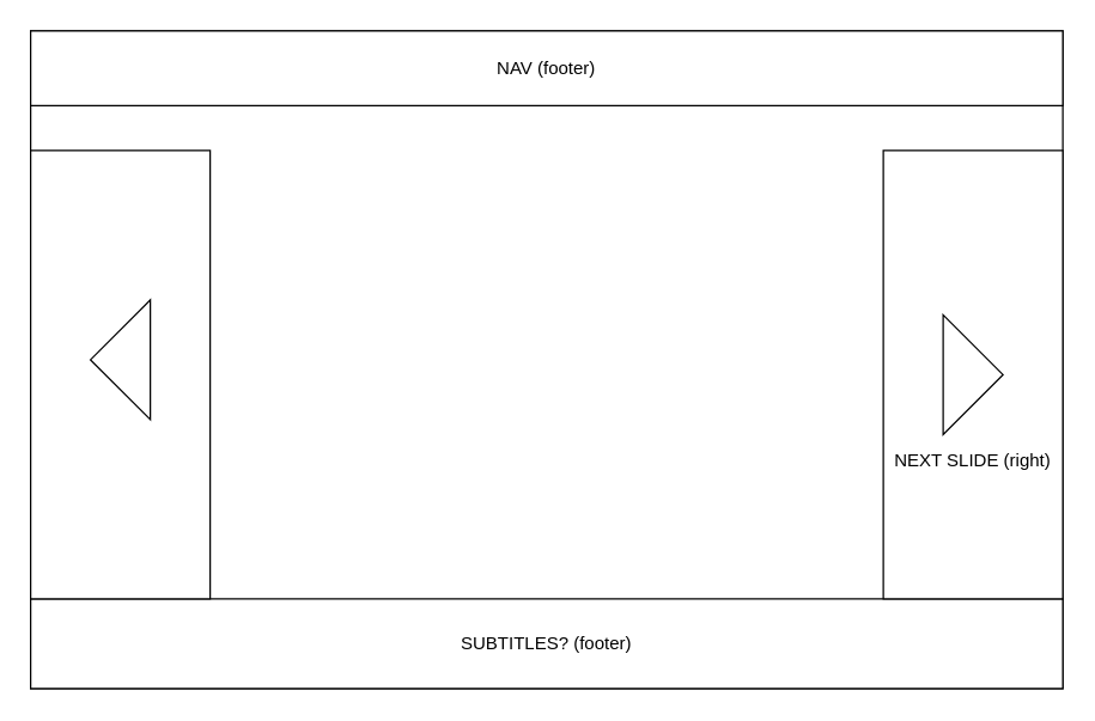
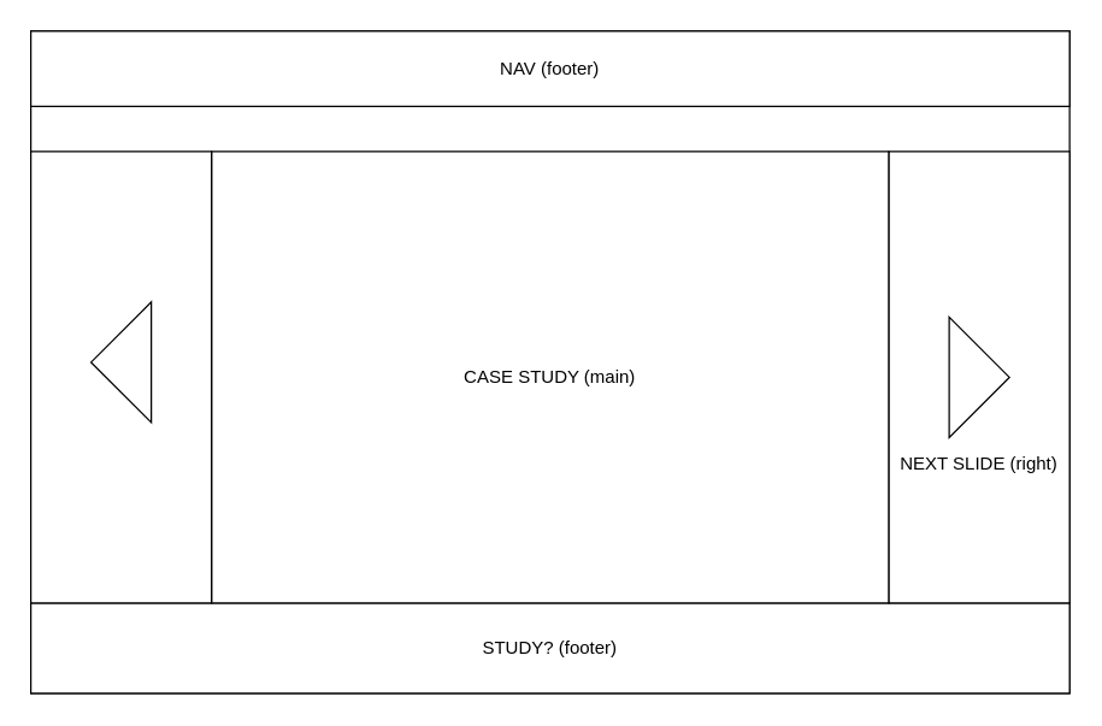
+ <mxCell id="5" value="CASE STUDY (main)" style="rounded=0;whiteSpace=wrap;html=1;" vertex="1" parent="1"><mxGeometry x="140" y="100" width="450" height="300" as="geometry" /></mxCell>
- <mxCell id="4" value="SUBTITLES? (footer)" style="rounded=0;whiteSpace=wrap;html=1;" vertex="1" parent="1"><mxGeometry x="20" y="400" width="690" height="60" as="geometry" /></mxCell>
+ <mxCell id="4" value="STUDY? (footer)" style="rounded=0;whiteSpace=wrap;html=1;" vertex="1" parent="1"><mxGeometry x="20" y="400" width="690" height="60" as="geometry" /></mxCell>
